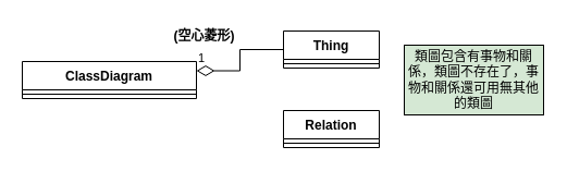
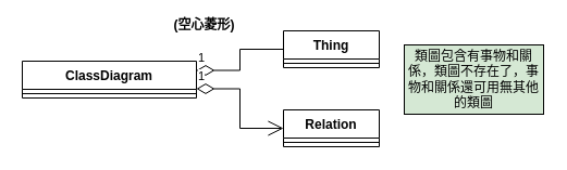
- <mxCell id="10" value="(空心菱形)" style="text;align=center;fontStyle=1;verticalAlign=middle;spacingLeft=3;spacingRight=3;strokeColor=none;rotatable=0;points=[[0,0.5],[1,0.5]];portConstraint=eastwest;html=1;" vertex="1" parent="1"><mxGeometry x="147" y="20" width="80" height="26" as="geometry" /></mxCell>
+ <mxCell id="10" value="(空心菱形)" style="text;align=center;fontStyle=1;verticalAlign=middle;spacingLeft=3;spacingRight=3;strokeColor=none;rotatable=0;points=[[0,0.5],[1,0.5]];portConstraint=eastwest;html=1;" vertex="1" parent="1"><mxGeometry x="147" y="10" width="80" height="26" as="geometry" /></mxCell>
+ <mxCell id="9" value="1" style="endArrow=open;html=1;endSize=12;startArrow=diamondThin;startSize=14;startFill=0;edgeStyle=orthogonalEdgeStyle;align=left;verticalAlign=bottom;rounded=0;entryX=0;entryY=0.5;entryDx=0;entryDy=0;exitX=1;exitY=0.75;exitDx=0;exitDy=0;" edge="1" parent="1" source="2" target="7"><mxGeometry x="-1" y="3" relative="1" as="geometry"><mxPoint x="57" y="182" as="sourcePoint" /><mxPoint x="217" y="182" as="targetPoint" /></mxGeometry></mxCell>
